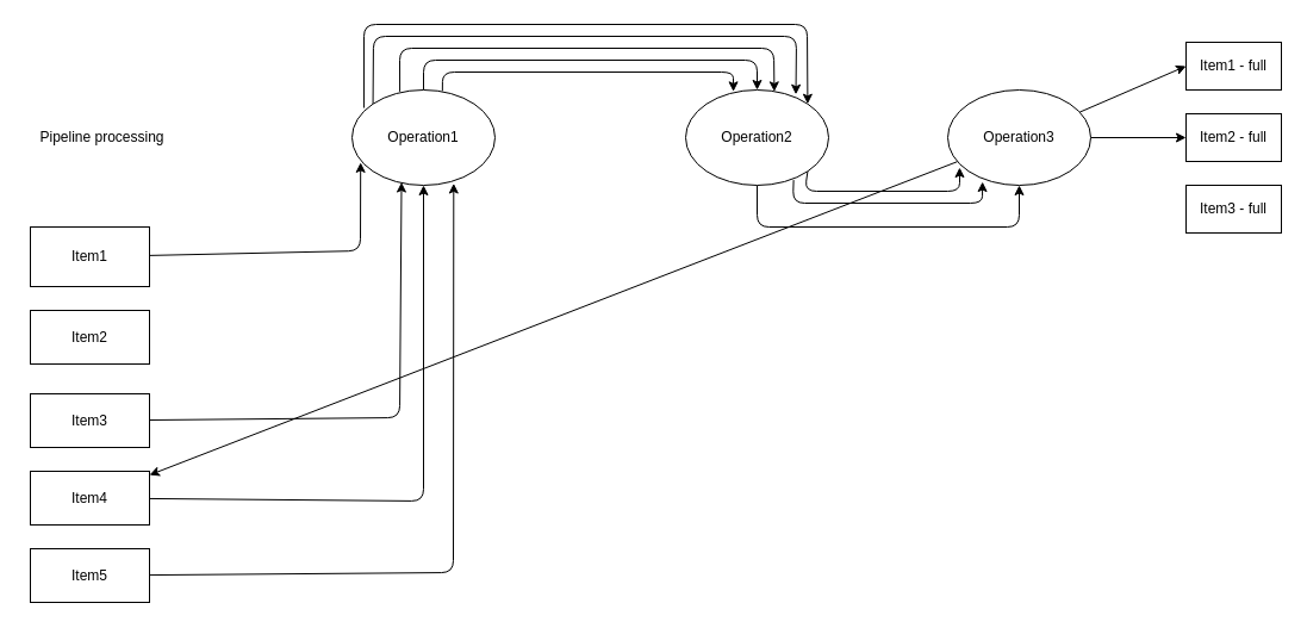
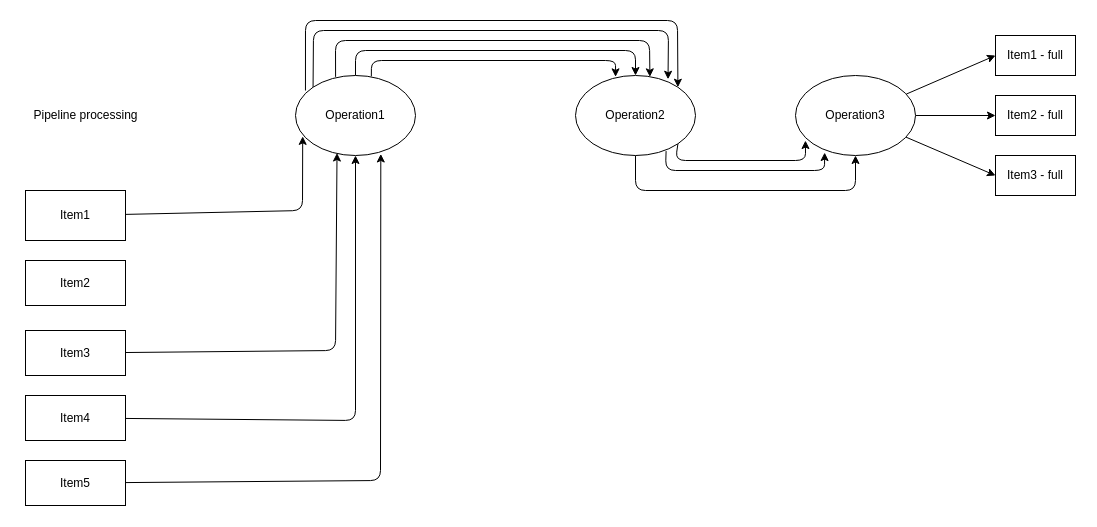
- <mxCell id="23" style="edgeStyle=none;html=1;" edge="1" parent="1" source="25" target="7"><mxGeometry relative="1" as="geometry"><mxPoint x="1015" y="150" as="targetPoint" /></mxGeometry></mxCell>
+ <mxCell id="23" style="edgeStyle=none;html=1;entryX=0;entryY=0.5;entryDx=0;entryDy=0;" edge="1" parent="1" source="25" target="28"><mxGeometry relative="1" as="geometry"><mxPoint x="1015" y="150" as="targetPoint" /></mxGeometry></mxCell>
